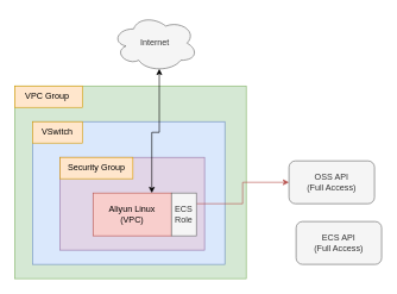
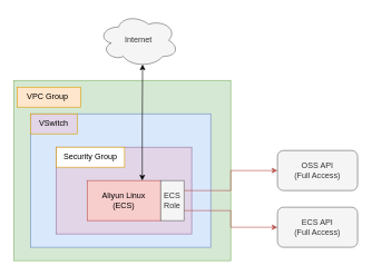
- <mxCell id="10" value="Internet" style="ellipse;shape=cloud;whiteSpace=wrap;html=1;fillColor=#f5f5f5;strokeColor=#666666;fontColor=#333333;" parent="1" vertex="1"><mxGeometry x="157" y="20" width="120" height="80" as="geometry" /></mxCell>
+ <mxCell id="10" value="Internet" style="ellipse;shape=cloud;whiteSpace=wrap;html=1;fillColor=#f5f5f5;strokeColor=#666666;fontColor=#333333;" parent="1" vertex="1"><mxGeometry x="147" y="20" width="120" height="80" as="geometry" /></mxCell>
- <mxCell id="3" value="VPC Group&amp;nbsp;" style="rounded=0;whiteSpace=wrap;html=1;fillColor=#ffe6cc;strokeColor=#d79b00;" parent="1" vertex="1"><mxGeometry x="20" y="120" width="95" height="30" as="geometry" /></mxCell>
+ <mxCell id="3" value="VPC Group&amp;nbsp;" style="rounded=0;whiteSpace=wrap;html=1;fillColor=#ffe6cc;strokeColor=#d79b00;" parent="1" vertex="1"><mxGeometry x="25" y="130" width="95" height="30" as="geometry" /></mxCell>
- <mxCell id="9" value="VSwitch" style="rounded=0;whiteSpace=wrap;html=1;fillColor=#ffe6cc;strokeColor=#d79b00;" parent="1" vertex="1"><mxGeometry x="45" y="170" width="70" height="30" as="geometry" /></mxCell>
+ <mxCell id="9" value="VSwitch" style="rounded=0;whiteSpace=wrap;html=1;fillColor=#e1d5e7;strokeColor=#d79b00;" parent="1" vertex="1"><mxGeometry x="45" y="170" width="70" height="30" as="geometry" /></mxCell>
- <mxCell id="8" value="Security Group" style="rounded=0;whiteSpace=wrap;html=1;fillColor=#ffe6cc;strokeColor=#d79b00;" parent="1" vertex="1"><mxGeometry x="84" y="220" width="102" height="30" as="geometry" /></mxCell>
+ <mxCell id="8" value="Security Group" style="rounded=0;whiteSpace=wrap;html=1;fillColor=#ffffff;strokeColor=#d79b00;" parent="1" vertex="1"><mxGeometry x="84" y="220" width="102" height="30" as="geometry" /></mxCell>
- <mxCell id="14" value="OSS API&lt;br&gt;(Full Access)" style="rounded=1;whiteSpace=wrap;html=1;fillColor=#f5f5f5;strokeColor=#666666;fontColor=#333333;" parent="1" vertex="1"><mxGeometry x="405" y="225" width="120" height="60" as="geometry" /></mxCell>
+ <mxCell id="14" value="OSS API&lt;br&gt;(Full Access)" style="rounded=1;whiteSpace=wrap;html=1;fillColor=#f5f5f5;strokeColor=#666666;fontColor=#333333;" parent="1" vertex="1"><mxGeometry x="415" y="225" width="120" height="60" as="geometry" /></mxCell>
- <mxCell id="7" value="Aliyun Linux&lt;br&gt;(VPC)" style="rounded=0;whiteSpace=wrap;html=1;fillColor=#f8cecc;strokeColor=#b85450;" parent="1" vertex="1"><mxGeometry x="130" y="270" width="110" height="60" as="geometry" /></mxCell>
+ <mxCell id="7" value="Aliyun Linux&lt;br&gt;(ECS)" style="rounded=0;whiteSpace=wrap;html=1;fillColor=#f8cecc;strokeColor=#b85450;" parent="1" vertex="1"><mxGeometry x="130" y="270" width="110" height="60" as="geometry" /></mxCell>
+ <mxCell id="12" style="edgeStyle=orthogonalEdgeStyle;rounded=0;orthogonalLoop=1;jettySize=auto;html=1;exitX=1;exitY=0.75;exitDx=0;exitDy=0;fillColor=#f8cecc;strokeColor=#b85450;" parent="1" source="13" target="15" edge="1"><mxGeometry relative="1" as="geometry" /></mxCell>
